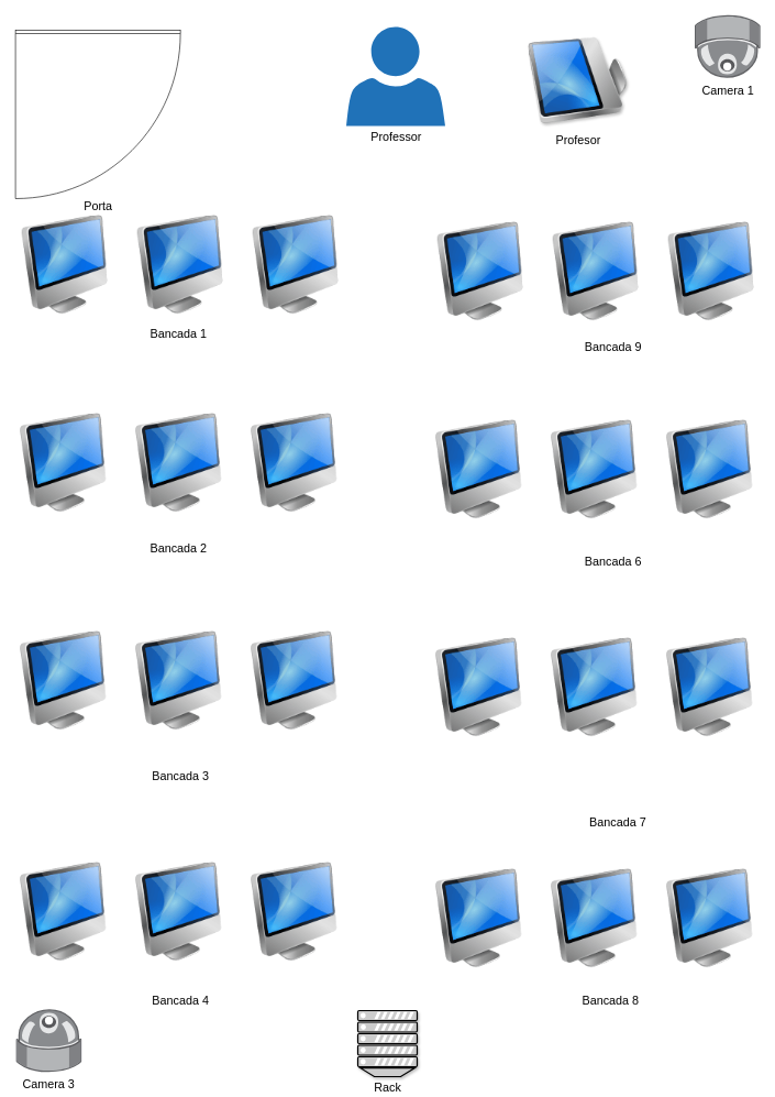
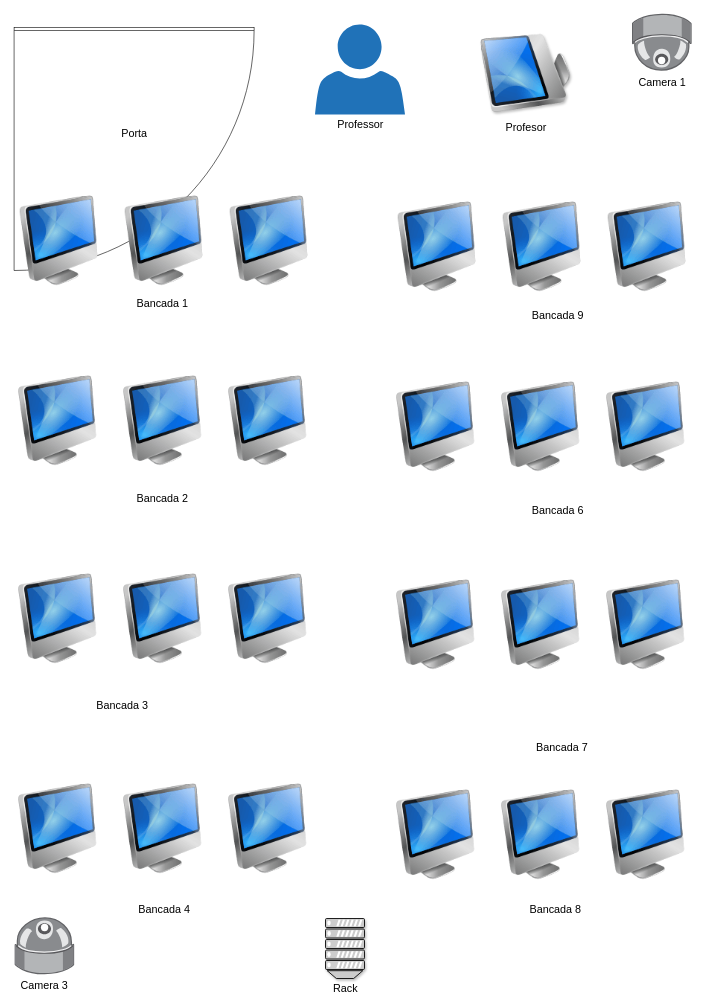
- <mxCell id="2" value="Porta" style="verticalLabelPosition=bottom;html=1;verticalAlign=top;align=center;shape=mxgraph.floorplan.doorLeft;fontSize=18;" parent="1" vertex="1"><mxGeometry x="23" y="45" width="250" height="250" as="geometry" /></mxCell>
+ <mxCell id="2" value="Porta" style="verticalLabelPosition=bottom;html=1;verticalAlign=top;align=center;shape=mxgraph.floorplan.doorLeft;fontSize=18;" parent="1" vertex="1"><mxGeometry x="23" y="45" width="400" height="160" as="geometry" /></mxCell>
- <mxCell id="31" value="Bancada 3" style="text;html=1;strokeColor=none;fillColor=none;align=center;verticalAlign=middle;whiteSpace=wrap;rounded=0;fontSize=18;" vertex="1" parent="1"><mxGeometry x="226.5" y="1165" width="93" height="20" as="geometry" /></mxCell>
+ <mxCell id="31" value="Bancada 3" style="text;html=1;strokeColor=none;fillColor=none;align=center;verticalAlign=middle;whiteSpace=wrap;rounded=0;fontSize=18;" vertex="1" parent="1"><mxGeometry x="156.5" y="1165" width="93" height="20" as="geometry" /></mxCell>
- <mxCell id="39" value="Rack" style="fontColor=#000000;verticalAlign=top;verticalLabelPosition=bottom;labelPosition=center;align=center;html=1;outlineConnect=0;fillColor=#CCCCCC;strokeColor=#000000;gradientColor=none;gradientDirection=north;strokeWidth=2;shape=mxgraph.networks.server;shadow=1;fontSize=18;direction=west;" vertex="1" parent="1"><mxGeometry x="542" y="1530" width="90" height="100" as="geometry" /></mxCell>
+ <mxCell id="39" value="Rack" style="fontColor=#000000;verticalAlign=top;verticalLabelPosition=bottom;labelPosition=center;align=center;html=1;outlineConnect=0;fillColor=#CCCCCC;strokeColor=#000000;gradientColor=none;gradientDirection=north;strokeWidth=2;shape=mxgraph.networks.server;shadow=1;fontSize=18;direction=west;" vertex="1" parent="1"><mxGeometry x="542" y="1530" width="65" height="100" as="geometry" /></mxCell>
